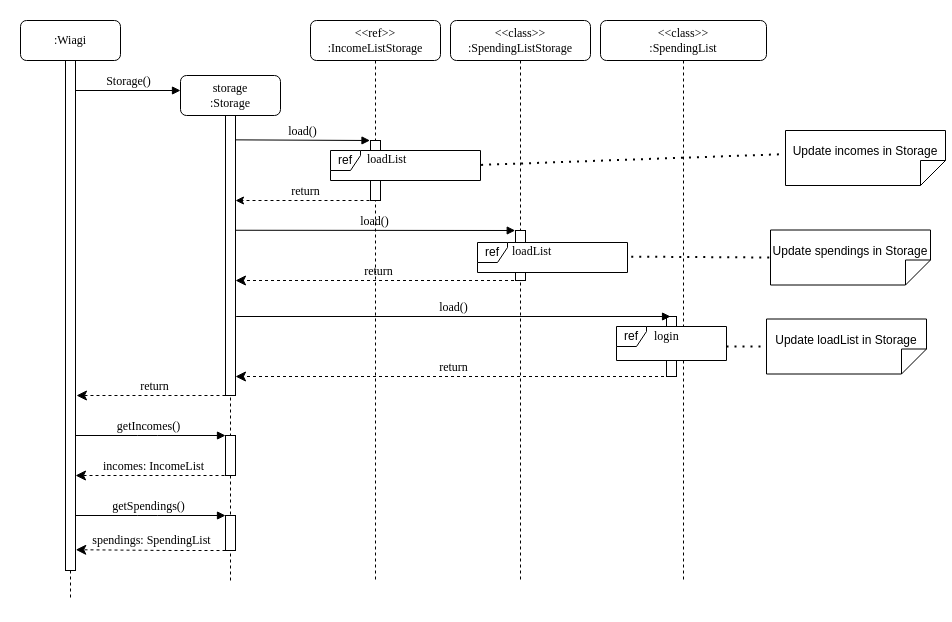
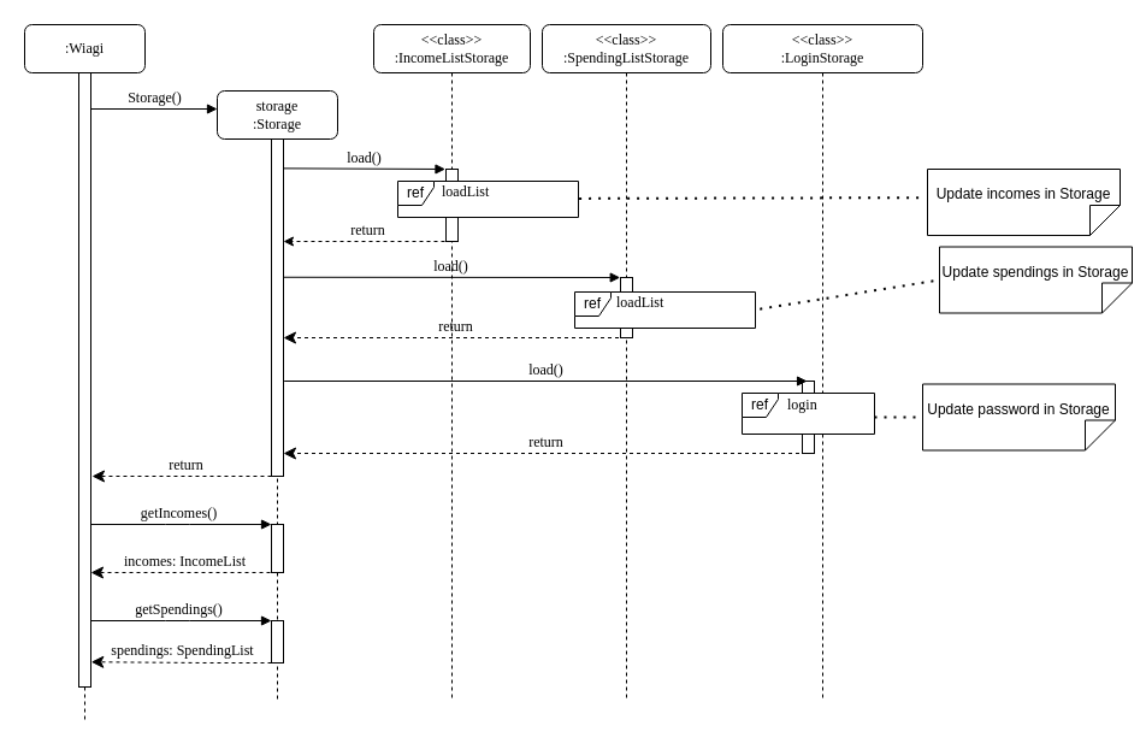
- <mxCell id="12" value="&amp;lt;&amp;lt;ref&amp;gt;&amp;gt;&lt;br&gt;:IncomeListStorage" style="shape=umlLifeline;perimeter=lifelinePerimeter;whiteSpace=wrap;html=1;container=1;collapsible=0;recursiveResize=0;outlineConnect=0;rounded=1;shadow=0;comic=0;labelBackgroundColor=none;strokeWidth=1;fontFamily=Verdana;fontSize=12;align=center;" parent="1" vertex="1"><mxGeometry x="310" y="20" width="130" height="560" as="geometry" /></mxCell>
+ <mxCell id="12" value="&amp;lt;&amp;lt;class&amp;gt;&amp;gt;&lt;br&gt;:IncomeListStorage" style="shape=umlLifeline;perimeter=lifelinePerimeter;whiteSpace=wrap;html=1;container=1;collapsible=0;recursiveResize=0;outlineConnect=0;rounded=1;shadow=0;comic=0;labelBackgroundColor=none;strokeWidth=1;fontFamily=Verdana;fontSize=12;align=center;" parent="1" vertex="1"><mxGeometry x="310" y="20" width="130" height="560" as="geometry" /></mxCell>
- <mxCell id="24" value="&amp;lt;&amp;lt;class&amp;gt;&amp;gt;&lt;br&gt;:SpendingList" style="shape=umlLifeline;perimeter=lifelinePerimeter;whiteSpace=wrap;html=1;container=1;collapsible=0;recursiveResize=0;outlineConnect=0;rounded=1;shadow=0;comic=0;labelBackgroundColor=none;strokeWidth=1;fontFamily=Verdana;fontSize=12;align=center;" parent="1" vertex="1"><mxGeometry x="600" y="20" width="166" height="560" as="geometry" /></mxCell>
+ <mxCell id="24" value="&amp;lt;&amp;lt;class&amp;gt;&amp;gt;&lt;br&gt;:LoginStorage" style="shape=umlLifeline;perimeter=lifelinePerimeter;whiteSpace=wrap;html=1;container=1;collapsible=0;recursiveResize=0;outlineConnect=0;rounded=1;shadow=0;comic=0;labelBackgroundColor=none;strokeWidth=1;fontFamily=Verdana;fontSize=12;align=center;" parent="1" vertex="1"><mxGeometry x="600" y="20" width="166" height="560" as="geometry" /></mxCell>
- <mxCell id="32" value="Update incomes in Storage" style="shape=note2;boundedLbl=1;whiteSpace=wrap;html=1;size=25;verticalAlign=bottom;align=center;flipV=1;" parent="1" vertex="1"><mxGeometry x="785" y="130" width="160" height="55" as="geometry" /></mxCell>
+ <mxCell id="32" value="Update incomes in Storage" style="shape=note2;boundedLbl=1;whiteSpace=wrap;html=1;size=25;verticalAlign=bottom;align=center;flipV=1;" parent="1" vertex="1"><mxGeometry x="770" y="140" width="160" height="55" as="geometry" /></mxCell>
- <mxCell id="33" value="Update spendings in Storage" style="shape=note2;boundedLbl=1;whiteSpace=wrap;html=1;size=25;verticalAlign=bottom;align=center;flipV=1;" parent="1" vertex="1"><mxGeometry x="770" y="229.5" width="160" height="55" as="geometry" /></mxCell>
+ <mxCell id="33" value="Update spendings in Storage" style="shape=note2;boundedLbl=1;whiteSpace=wrap;html=1;size=25;verticalAlign=bottom;align=center;flipV=1;" parent="1" vertex="1"><mxGeometry x="780" y="204.5" width="160" height="55" as="geometry" /></mxCell>
- <mxCell id="29" value="&lt;div style=&quot;&quot;&gt;Update loadList in Storage&lt;/div&gt;" style="shape=note2;boundedLbl=1;whiteSpace=wrap;html=1;size=25;verticalAlign=bottom;align=center;flipH=0;flipV=1;" parent="1" vertex="1"><mxGeometry x="766" y="318.5" width="160" height="55" as="geometry" /></mxCell>
+ <mxCell id="29" value="&lt;div style=&quot;&quot;&gt;Update password in Storage&lt;/div&gt;" style="shape=note2;boundedLbl=1;whiteSpace=wrap;html=1;size=25;verticalAlign=bottom;align=center;flipH=0;flipV=1;" parent="1" vertex="1"><mxGeometry x="766" y="318.5" width="160" height="55" as="geometry" /></mxCell>
